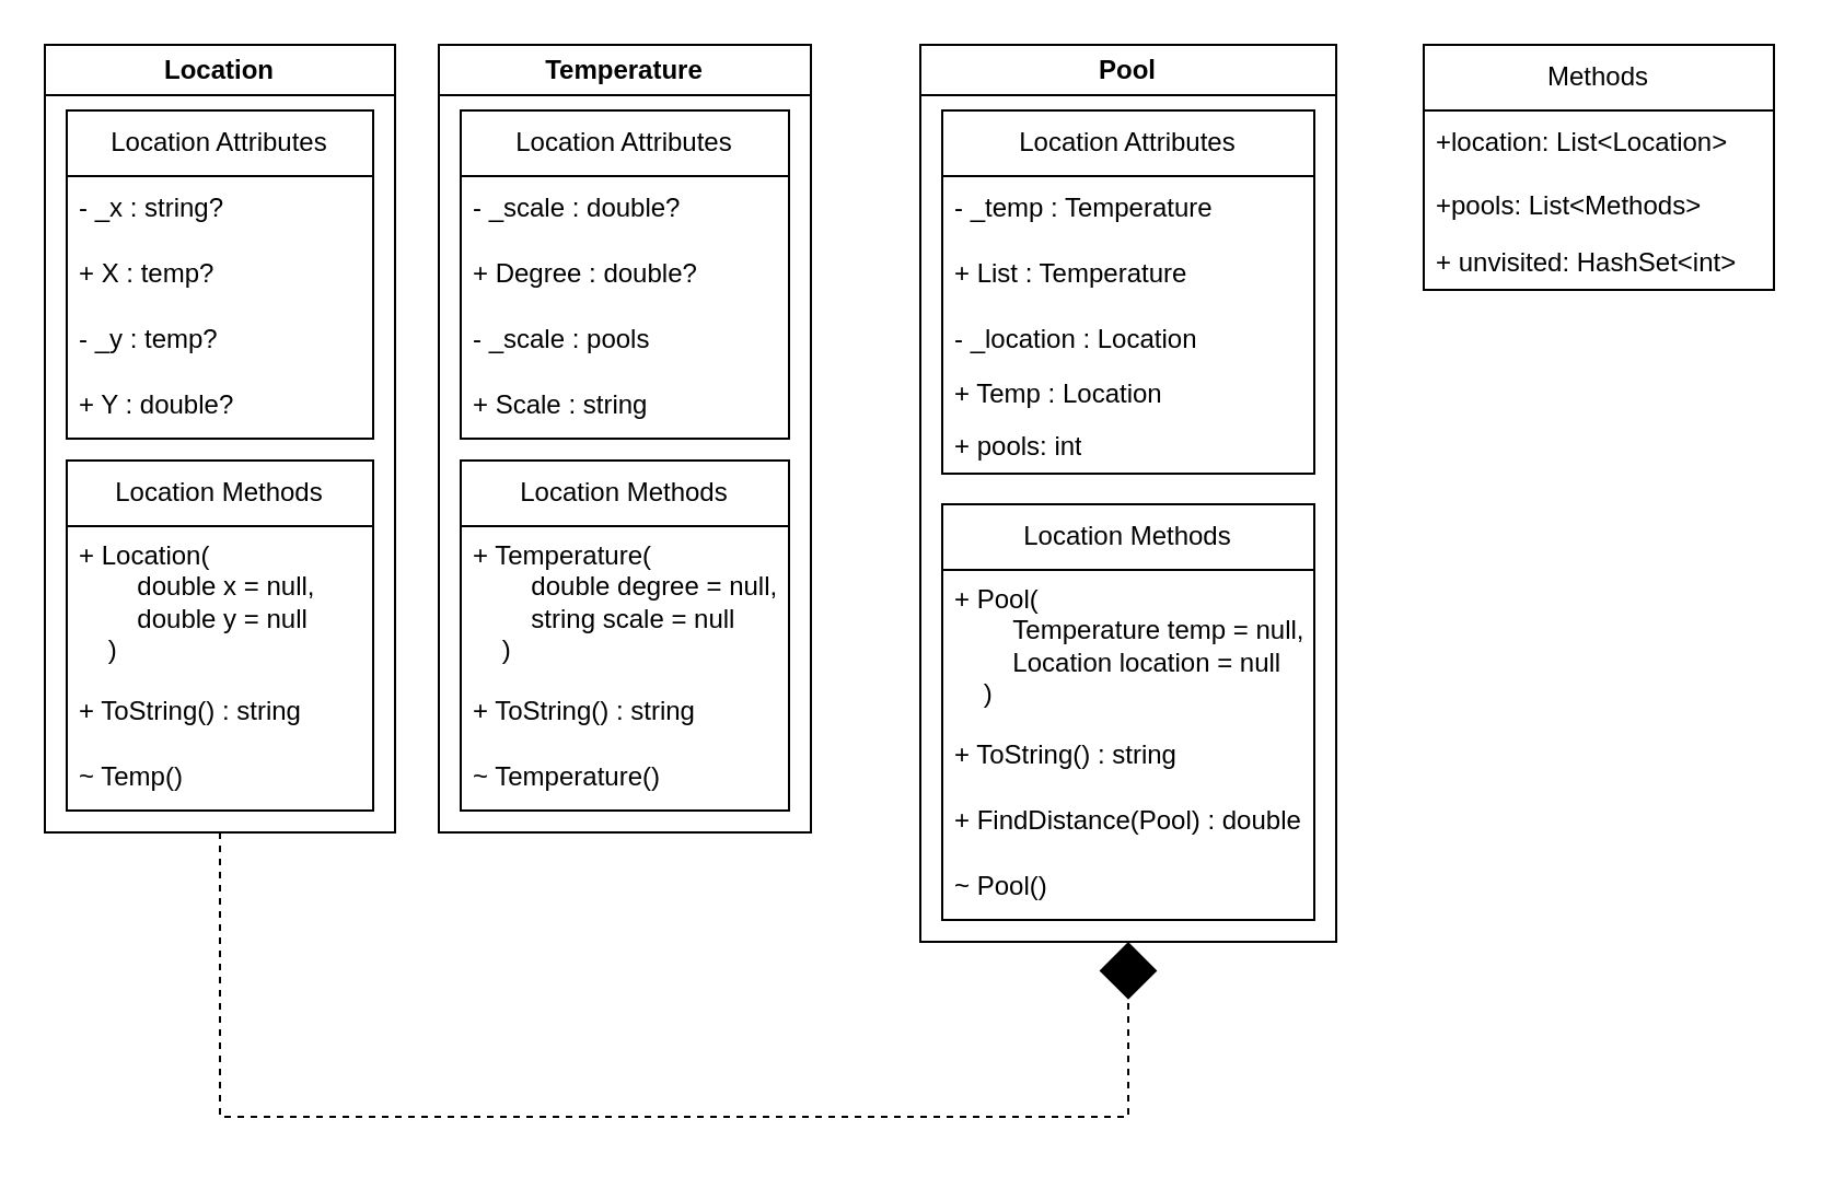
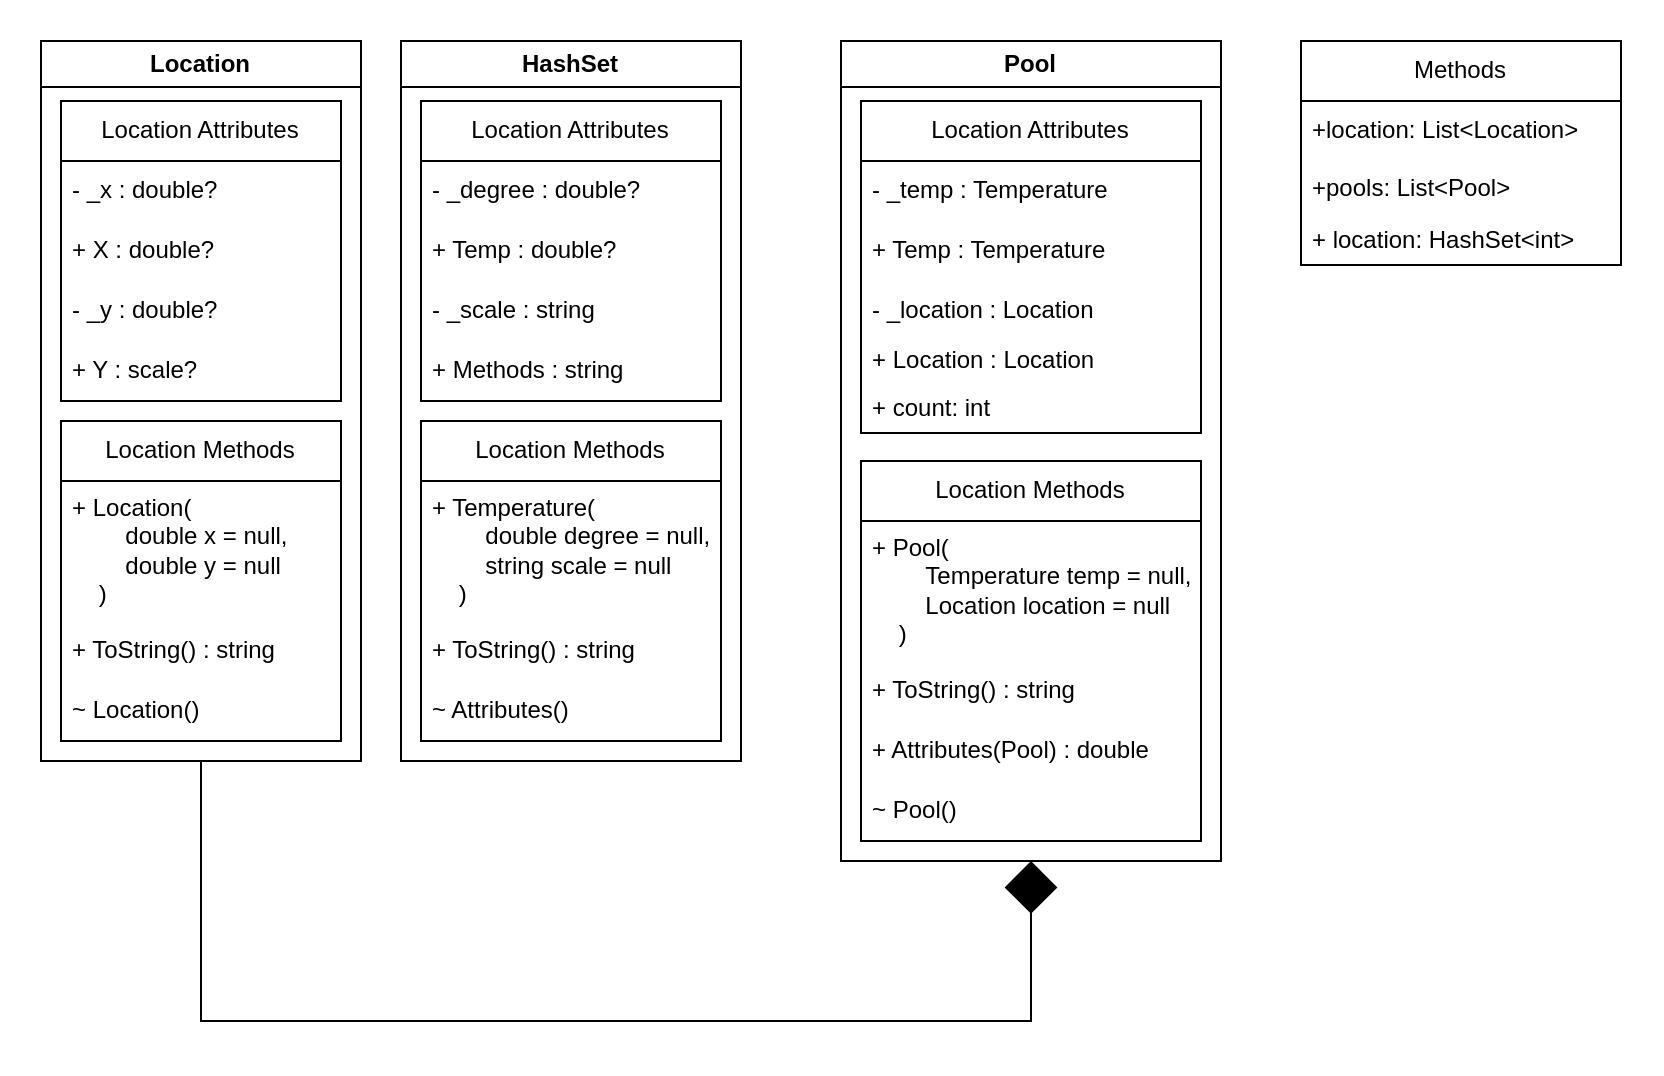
- <mxCell id="12" value="Temperature" style="swimlane;whiteSpace=wrap;html=1;fillColor=none;" parent="1" vertex="1"><mxGeometry x="200" y="20" width="170" height="360" as="geometry"><mxRectangle x="190" y="70" width="90" height="30" as="alternateBounds" /></mxGeometry></mxCell>
+ <mxCell id="12" value="HashSet" style="swimlane;whiteSpace=wrap;html=1;fillColor=none;" parent="1" vertex="1"><mxGeometry x="200" y="20" width="170" height="360" as="geometry"><mxRectangle x="190" y="70" width="90" height="30" as="alternateBounds" /></mxGeometry></mxCell>
- <mxCell id="36" value="+pools: List&amp;lt;Methods&amp;gt;" style="text;strokeColor=none;fillColor=none;align=left;verticalAlign=top;spacingLeft=4;spacingRight=4;overflow=hidden;rotatable=0;points=[[0,0.5],[1,0.5]];portConstraint=eastwest;whiteSpace=wrap;html=1;" parent="34" vertex="1"><mxGeometry y="60" width="160" height="26" as="geometry" /></mxCell>
+ <mxCell id="36" value="+pools: List&amp;lt;Pool&amp;gt;" style="text;strokeColor=none;fillColor=none;align=left;verticalAlign=top;spacingLeft=4;spacingRight=4;overflow=hidden;rotatable=0;points=[[0,0.5],[1,0.5]];portConstraint=eastwest;whiteSpace=wrap;html=1;" parent="34" vertex="1"><mxGeometry y="60" width="160" height="26" as="geometry" /></mxCell>
- <mxCell id="4" value="- _x : string?" style="text;strokeColor=none;fillColor=none;align=left;verticalAlign=middle;spacingLeft=4;spacingRight=4;overflow=hidden;points=[[0,0.5],[1,0.5]];portConstraint=eastwest;rotatable=0;whiteSpace=wrap;html=1;" parent="3" vertex="1"><mxGeometry y="30" width="140" height="30" as="geometry" /></mxCell>
+ <mxCell id="4" value="- _x : double?" style="text;strokeColor=none;fillColor=none;align=left;verticalAlign=middle;spacingLeft=4;spacingRight=4;overflow=hidden;points=[[0,0.5],[1,0.5]];portConstraint=eastwest;rotatable=0;whiteSpace=wrap;html=1;" parent="3" vertex="1"><mxGeometry y="30" width="140" height="30" as="geometry" /></mxCell>
- <mxCell id="14" value="- _scale : double?" style="text;strokeColor=none;fillColor=none;align=left;verticalAlign=middle;spacingLeft=4;spacingRight=4;overflow=hidden;points=[[0,0.5],[1,0.5]];portConstraint=eastwest;rotatable=0;whiteSpace=wrap;html=1;" parent="13" vertex="1"><mxGeometry y="30" width="150" height="30" as="geometry" /></mxCell>
+ <mxCell id="14" value="- _degree : double?" style="text;strokeColor=none;fillColor=none;align=left;verticalAlign=middle;spacingLeft=4;spacingRight=4;overflow=hidden;points=[[0,0.5],[1,0.5]];portConstraint=eastwest;rotatable=0;whiteSpace=wrap;html=1;" parent="13" vertex="1"><mxGeometry y="30" width="150" height="30" as="geometry" /></mxCell>
- <mxCell id="37" value="+ unvisited: HashSet&amp;lt;int&amp;gt;" style="text;strokeColor=none;fillColor=none;align=left;verticalAlign=top;spacingLeft=4;spacingRight=4;overflow=hidden;rotatable=0;points=[[0,0.5],[1,0.5]];portConstraint=eastwest;whiteSpace=wrap;html=1;" parent="34" vertex="1"><mxGeometry y="86" width="160" height="26" as="geometry" /></mxCell>
+ <mxCell id="37" value="+ location: HashSet&amp;lt;int&amp;gt;" style="text;strokeColor=none;fillColor=none;align=left;verticalAlign=top;spacingLeft=4;spacingRight=4;overflow=hidden;rotatable=0;points=[[0,0.5],[1,0.5]];portConstraint=eastwest;whiteSpace=wrap;html=1;" parent="34" vertex="1"><mxGeometry y="86" width="160" height="26" as="geometry" /></mxCell>
- <mxCell id="5" value="+ X : temp?" style="text;strokeColor=none;fillColor=none;align=left;verticalAlign=middle;spacingLeft=4;spacingRight=4;overflow=hidden;points=[[0,0.5],[1,0.5]];portConstraint=eastwest;rotatable=0;whiteSpace=wrap;html=1;" parent="3" vertex="1"><mxGeometry y="60" width="140" height="30" as="geometry" /></mxCell>
+ <mxCell id="5" value="+ X : double?" style="text;strokeColor=none;fillColor=none;align=left;verticalAlign=middle;spacingLeft=4;spacingRight=4;overflow=hidden;points=[[0,0.5],[1,0.5]];portConstraint=eastwest;rotatable=0;whiteSpace=wrap;html=1;" parent="3" vertex="1"><mxGeometry y="60" width="140" height="30" as="geometry" /></mxCell>
- <mxCell id="15" value="+ Degree : double?" style="text;strokeColor=none;fillColor=none;align=left;verticalAlign=middle;spacingLeft=4;spacingRight=4;overflow=hidden;points=[[0,0.5],[1,0.5]];portConstraint=eastwest;rotatable=0;whiteSpace=wrap;html=1;" parent="13" vertex="1"><mxGeometry y="60" width="150" height="30" as="geometry" /></mxCell>
+ <mxCell id="15" value="+ Temp : double?" style="text;strokeColor=none;fillColor=none;align=left;verticalAlign=middle;spacingLeft=4;spacingRight=4;overflow=hidden;points=[[0,0.5],[1,0.5]];portConstraint=eastwest;rotatable=0;whiteSpace=wrap;html=1;" parent="13" vertex="1"><mxGeometry y="60" width="150" height="30" as="geometry" /></mxCell>
- <mxCell id="25" value="+ List : Temperature" style="text;strokeColor=none;fillColor=none;align=left;verticalAlign=middle;spacingLeft=4;spacingRight=4;overflow=hidden;points=[[0,0.5],[1,0.5]];portConstraint=eastwest;rotatable=0;whiteSpace=wrap;html=1;" parent="23" vertex="1"><mxGeometry y="60" width="170" height="30" as="geometry" /></mxCell>
+ <mxCell id="25" value="+ Temp : Temperature" style="text;strokeColor=none;fillColor=none;align=left;verticalAlign=middle;spacingLeft=4;spacingRight=4;overflow=hidden;points=[[0,0.5],[1,0.5]];portConstraint=eastwest;rotatable=0;whiteSpace=wrap;html=1;" parent="23" vertex="1"><mxGeometry y="60" width="170" height="30" as="geometry" /></mxCell>
- <mxCell id="6" value="- _y : temp?" style="text;strokeColor=none;fillColor=none;align=left;verticalAlign=middle;spacingLeft=4;spacingRight=4;overflow=hidden;points=[[0,0.5],[1,0.5]];portConstraint=eastwest;rotatable=0;whiteSpace=wrap;html=1;" parent="3" vertex="1"><mxGeometry y="90" width="140" height="30" as="geometry" /></mxCell>
+ <mxCell id="6" value="- _y : double?" style="text;strokeColor=none;fillColor=none;align=left;verticalAlign=middle;spacingLeft=4;spacingRight=4;overflow=hidden;points=[[0,0.5],[1,0.5]];portConstraint=eastwest;rotatable=0;whiteSpace=wrap;html=1;" parent="3" vertex="1"><mxGeometry y="90" width="140" height="30" as="geometry" /></mxCell>
- <mxCell id="16" value="- _scale : pools" style="text;strokeColor=none;fillColor=none;align=left;verticalAlign=middle;spacingLeft=4;spacingRight=4;overflow=hidden;points=[[0,0.5],[1,0.5]];portConstraint=eastwest;rotatable=0;whiteSpace=wrap;html=1;" parent="13" vertex="1"><mxGeometry y="90" width="150" height="30" as="geometry" /></mxCell>
+ <mxCell id="16" value="- _scale : string" style="text;strokeColor=none;fillColor=none;align=left;verticalAlign=middle;spacingLeft=4;spacingRight=4;overflow=hidden;points=[[0,0.5],[1,0.5]];portConstraint=eastwest;rotatable=0;whiteSpace=wrap;html=1;" parent="13" vertex="1"><mxGeometry y="90" width="150" height="30" as="geometry" /></mxCell>
- <mxCell id="27" value="+ Temp : Location" style="text;strokeColor=none;fillColor=none;align=left;verticalAlign=middle;spacingLeft=4;spacingRight=4;overflow=hidden;points=[[0,0.5],[1,0.5]];portConstraint=eastwest;rotatable=0;whiteSpace=wrap;html=1;" parent="23" vertex="1"><mxGeometry y="120" width="170" height="20" as="geometry" /></mxCell>
+ <mxCell id="27" value="+ Location : Location" style="text;strokeColor=none;fillColor=none;align=left;verticalAlign=middle;spacingLeft=4;spacingRight=4;overflow=hidden;points=[[0,0.5],[1,0.5]];portConstraint=eastwest;rotatable=0;whiteSpace=wrap;html=1;" parent="23" vertex="1"><mxGeometry y="120" width="170" height="20" as="geometry" /></mxCell>
- <mxCell id="7" value="+ Y : double?" style="text;strokeColor=none;fillColor=none;align=left;verticalAlign=middle;spacingLeft=4;spacingRight=4;overflow=hidden;points=[[0,0.5],[1,0.5]];portConstraint=eastwest;rotatable=0;whiteSpace=wrap;html=1;" parent="3" vertex="1"><mxGeometry y="120" width="140" height="30" as="geometry" /></mxCell>
+ <mxCell id="7" value="+ Y : scale?" style="text;strokeColor=none;fillColor=none;align=left;verticalAlign=middle;spacingLeft=4;spacingRight=4;overflow=hidden;points=[[0,0.5],[1,0.5]];portConstraint=eastwest;rotatable=0;whiteSpace=wrap;html=1;" parent="3" vertex="1"><mxGeometry y="120" width="140" height="30" as="geometry" /></mxCell>
- <mxCell id="17" value="+ Scale : string" style="text;strokeColor=none;fillColor=none;align=left;verticalAlign=middle;spacingLeft=4;spacingRight=4;overflow=hidden;points=[[0,0.5],[1,0.5]];portConstraint=eastwest;rotatable=0;whiteSpace=wrap;html=1;" parent="13" vertex="1"><mxGeometry y="120" width="150" height="30" as="geometry" /></mxCell>
+ <mxCell id="17" value="+ Methods : string" style="text;strokeColor=none;fillColor=none;align=left;verticalAlign=middle;spacingLeft=4;spacingRight=4;overflow=hidden;points=[[0,0.5],[1,0.5]];portConstraint=eastwest;rotatable=0;whiteSpace=wrap;html=1;" parent="13" vertex="1"><mxGeometry y="120" width="150" height="30" as="geometry" /></mxCell>
- <mxCell id="28" value="+ pools: int" style="text;strokeColor=none;fillColor=none;align=left;verticalAlign=top;spacingLeft=4;spacingRight=4;overflow=hidden;rotatable=0;points=[[0,0.5],[1,0.5]];portConstraint=eastwest;whiteSpace=wrap;html=1;" parent="23" vertex="1"><mxGeometry y="140" width="170" height="26" as="geometry" /></mxCell>
+ <mxCell id="28" value="+ count: int" style="text;strokeColor=none;fillColor=none;align=left;verticalAlign=top;spacingLeft=4;spacingRight=4;overflow=hidden;rotatable=0;points=[[0,0.5],[1,0.5]];portConstraint=eastwest;whiteSpace=wrap;html=1;" parent="23" vertex="1"><mxGeometry y="140" width="170" height="26" as="geometry" /></mxCell>
- <mxCell id="11" value="~ Temp()" style="text;strokeColor=none;fillColor=none;align=left;verticalAlign=middle;spacingLeft=4;spacingRight=4;overflow=hidden;points=[[0,0.5],[1,0.5]];portConstraint=eastwest;rotatable=0;whiteSpace=wrap;html=1;" parent="8" vertex="1"><mxGeometry y="130" width="140" height="30" as="geometry" /></mxCell>
+ <mxCell id="11" value="~ Location()" style="text;strokeColor=none;fillColor=none;align=left;verticalAlign=middle;spacingLeft=4;spacingRight=4;overflow=hidden;points=[[0,0.5],[1,0.5]];portConstraint=eastwest;rotatable=0;whiteSpace=wrap;html=1;" parent="8" vertex="1"><mxGeometry y="130" width="140" height="30" as="geometry" /></mxCell>
- <mxCell id="21" value="~ Temperature()" style="text;strokeColor=none;fillColor=none;align=left;verticalAlign=middle;spacingLeft=4;spacingRight=4;overflow=hidden;points=[[0,0.5],[1,0.5]];portConstraint=eastwest;rotatable=0;whiteSpace=wrap;html=1;" parent="18" vertex="1"><mxGeometry y="130" width="150" height="30" as="geometry" /></mxCell>
+ <mxCell id="21" value="~ Attributes()" style="text;strokeColor=none;fillColor=none;align=left;verticalAlign=middle;spacingLeft=4;spacingRight=4;overflow=hidden;points=[[0,0.5],[1,0.5]];portConstraint=eastwest;rotatable=0;whiteSpace=wrap;html=1;" parent="18" vertex="1"><mxGeometry y="130" width="150" height="30" as="geometry" /></mxCell>
- <mxCell id="32" value="+ FindDistance(Pool) : double" style="text;strokeColor=none;fillColor=none;align=left;verticalAlign=middle;spacingLeft=4;spacingRight=4;overflow=hidden;points=[[0,0.5],[1,0.5]];portConstraint=eastwest;rotatable=0;whiteSpace=wrap;html=1;" parent="29" vertex="1"><mxGeometry y="130" width="170" height="30" as="geometry" /></mxCell>
+ <mxCell id="32" value="+ Attributes(Pool) : double" style="text;strokeColor=none;fillColor=none;align=left;verticalAlign=middle;spacingLeft=4;spacingRight=4;overflow=hidden;points=[[0,0.5],[1,0.5]];portConstraint=eastwest;rotatable=0;whiteSpace=wrap;html=1;" parent="29" vertex="1"><mxGeometry y="130" width="170" height="30" as="geometry" /></mxCell>
- <mxCell id="38" value="" style="endArrow=diamond;endFill=1;endSize=24;html=1;rounded=0;entryX=0.5;entryY=1;entryDx=0;entryDy=0;exitX=0.5;exitY=1;exitDx=0;exitDy=0;dashed=1;" parent="1" source="2" target="22" edge="1"><mxGeometry width="160" relative="1" as="geometry"><mxPoint x="180" y="360" as="sourcePoint" /><mxPoint x="340" y="360" as="targetPoint" /><Array as="points"><mxPoint x="100" y="510" /><mxPoint x="515" y="510" /></Array></mxGeometry></mxCell>
+ <mxCell id="38" value="" style="endArrow=diamond;endFill=1;endSize=24;html=1;rounded=0;entryX=0.5;entryY=1;entryDx=0;entryDy=0;exitX=0.5;exitY=1;exitDx=0;exitDy=0;" parent="1" source="2" target="22" edge="1"><mxGeometry width="160" relative="1" as="geometry"><mxPoint x="180" y="360" as="sourcePoint" /><mxPoint x="340" y="360" as="targetPoint" /><Array as="points"><mxPoint x="100" y="510" /><mxPoint x="515" y="510" /></Array></mxGeometry></mxCell>
